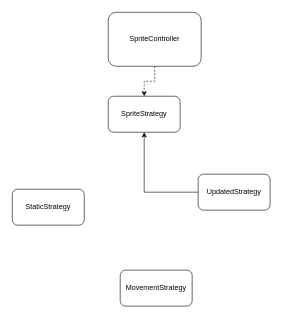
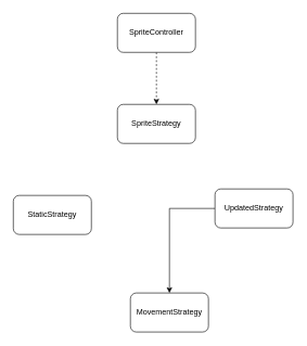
- <mxCell id="3" value="SpriteController" style="rounded=1;whiteSpace=wrap;html=1;" vertex="1" parent="1"><mxGeometry x="180" y="20" width="155" height="90" as="geometry" /></mxCell>
+ <mxCell id="3" value="SpriteController" style="rounded=1;whiteSpace=wrap;html=1;" vertex="1" parent="1"><mxGeometry x="180" y="20" width="120" height="60" as="geometry" /></mxCell>
- <mxCell id="6" value="" style="edgeStyle=orthogonalEdgeStyle;rounded=0;orthogonalLoop=1;jettySize=auto;html=1;" edge="1" parent="1" source="7" target="4"><mxGeometry relative="1" as="geometry" /></mxCell>
+ <mxCell id="6" value="" style="edgeStyle=orthogonalEdgeStyle;rounded=0;orthogonalLoop=1;jettySize=auto;html=1;" edge="1" parent="1" source="7" target="8"><mxGeometry relative="1" as="geometry" /></mxCell>
- <mxCell id="5" value="StaticStrategy&lt;br&gt;" style="whiteSpace=wrap;html=1;rounded=1;" vertex="1" parent="1"><mxGeometry x="20" y="315" width="120" height="60" as="geometry" /></mxCell>
+ <mxCell id="5" value="StaticStrategy&lt;br&gt;" style="whiteSpace=wrap;html=1;rounded=1;" vertex="1" parent="1"><mxGeometry x="20" y="300" width="120" height="60" as="geometry" /></mxCell>
